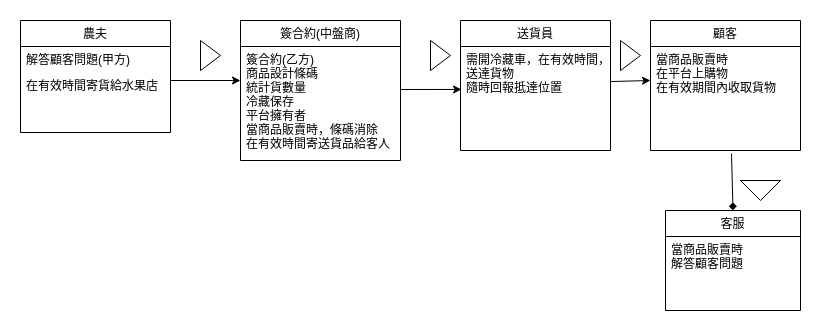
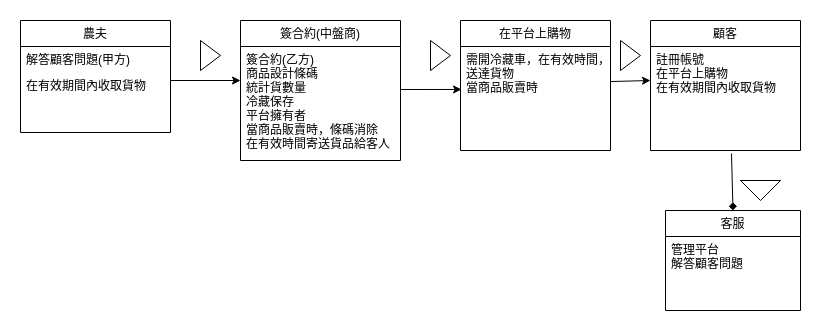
- <mxCell id="7" value="送貨員" style="swimlane;fontStyle=0;childLayout=stackLayout;horizontal=1;startSize=26;fillColor=none;horizontalStack=0;resizeParent=1;resizeParentMax=0;resizeLast=0;collapsible=1;marginBottom=0;" vertex="1" parent="1"><mxGeometry x="460" y="20" width="150" height="130" as="geometry" /></mxCell>
+ <mxCell id="7" value="在平台上購物" style="swimlane;fontStyle=0;childLayout=stackLayout;horizontal=1;startSize=26;fillColor=none;horizontalStack=0;resizeParent=1;resizeParentMax=0;resizeLast=0;collapsible=1;marginBottom=0;" vertex="1" parent="1"><mxGeometry x="460" y="20" width="150" height="130" as="geometry" /></mxCell>
- <mxCell id="8" value="需開冷藏車，在有效時間，&#10;送達貨物&#10;隨時回報抵達位置" style="text;strokeColor=none;fillColor=none;align=left;verticalAlign=top;spacingLeft=4;spacingRight=4;overflow=hidden;rotatable=0;points=[[0,0.5],[1,0.5]];portConstraint=eastwest;" vertex="1" parent="7"><mxGeometry y="26" width="150" height="104" as="geometry" /></mxCell>
+ <mxCell id="8" value="需開冷藏車，在有效時間，&#10;送達貨物&#10;當商品販賣時" style="text;strokeColor=none;fillColor=none;align=left;verticalAlign=top;spacingLeft=4;spacingRight=4;overflow=hidden;rotatable=0;points=[[0,0.5],[1,0.5]];portConstraint=eastwest;" vertex="1" parent="7"><mxGeometry y="26" width="150" height="104" as="geometry" /></mxCell>
- <mxCell id="10" value="當商品販賣時&#10;在平台上購物&#10;在有效期間內收取貨物" style="text;strokeColor=none;fillColor=none;align=left;verticalAlign=top;spacingLeft=4;spacingRight=4;overflow=hidden;rotatable=0;points=[[0,0.5],[1,0.5]];portConstraint=eastwest;" vertex="1" parent="9"><mxGeometry y="26" width="150" height="104" as="geometry" /></mxCell>
+ <mxCell id="10" value="註冊帳號&#10;在平台上購物&#10;在有效期間內收取貨物" style="text;strokeColor=none;fillColor=none;align=left;verticalAlign=top;spacingLeft=4;spacingRight=4;overflow=hidden;rotatable=0;points=[[0,0.5],[1,0.5]];portConstraint=eastwest;" vertex="1" parent="9"><mxGeometry y="26" width="150" height="104" as="geometry" /></mxCell>
- <mxCell id="4" value="在有效時間寄貨給水果店&#10;&#10;" style="text;strokeColor=none;fillColor=none;align=left;verticalAlign=top;spacingLeft=4;spacingRight=4;overflow=hidden;rotatable=0;points=[[0,0.5],[1,0.5]];portConstraint=eastwest;" vertex="1" parent="2"><mxGeometry y="52" width="150" height="60" as="geometry" /></mxCell>
+ <mxCell id="4" value="在有效期間內收取貨物&#10;&#10;" style="text;strokeColor=none;fillColor=none;align=left;verticalAlign=top;spacingLeft=4;spacingRight=4;overflow=hidden;rotatable=0;points=[[0,0.5],[1,0.5]];portConstraint=eastwest;" vertex="1" parent="2"><mxGeometry y="52" width="150" height="60" as="geometry" /></mxCell>
- <mxCell id="12" value="當商品販賣時&#10;解答顧客問題&#10;" style="text;strokeColor=none;fillColor=none;align=left;verticalAlign=top;spacingLeft=4;spacingRight=4;overflow=hidden;rotatable=0;points=[[0,0.5],[1,0.5]];portConstraint=eastwest;" vertex="1" parent="11"><mxGeometry y="26" width="135" height="74" as="geometry" /></mxCell>
+ <mxCell id="12" value="管理平台&#10;解答顧客問題&#10;" style="text;strokeColor=none;fillColor=none;align=left;verticalAlign=top;spacingLeft=4;spacingRight=4;overflow=hidden;rotatable=0;points=[[0,0.5],[1,0.5]];portConstraint=eastwest;" vertex="1" parent="11"><mxGeometry y="26" width="135" height="74" as="geometry" /></mxCell>
